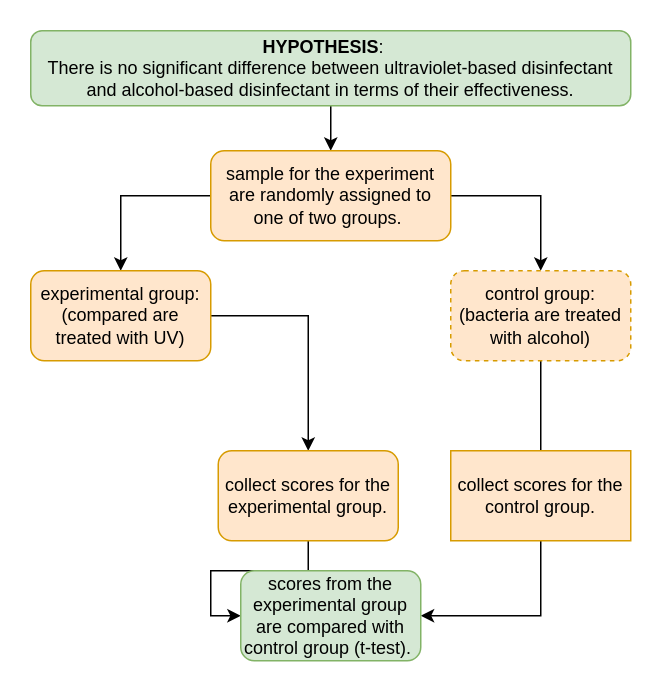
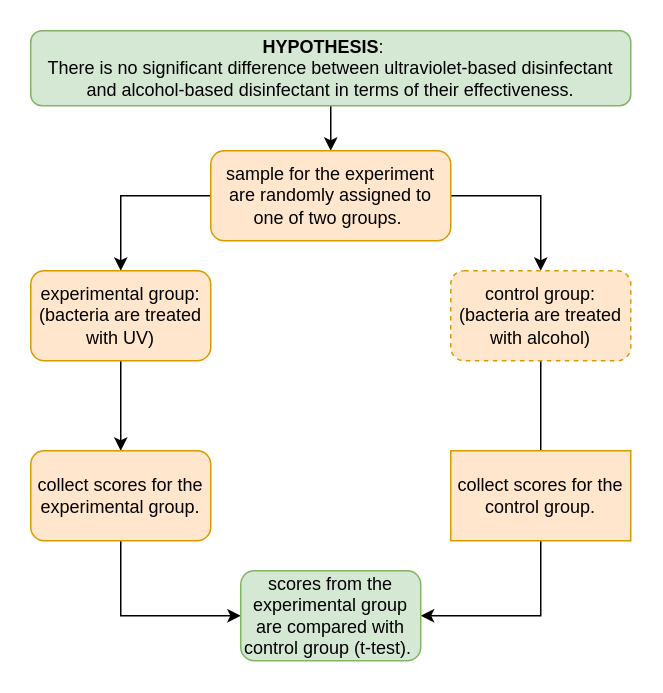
- <mxCell id="8" value="experimental group:&lt;br&gt;(compared are treated with UV)" style="rounded=1;whiteSpace=wrap;html=1;fillColor=#ffe6cc;strokeColor=#d79b00;" vertex="1" parent="1"><mxGeometry x="20" y="180" width="120" height="60" as="geometry" /></mxCell>
+ <mxCell id="8" value="experimental group:&lt;br&gt;(bacteria are treated with UV)" style="rounded=1;whiteSpace=wrap;html=1;fillColor=#ffe6cc;strokeColor=#d79b00;" vertex="1" parent="1"><mxGeometry x="20" y="180" width="120" height="60" as="geometry" /></mxCell>
- <mxCell id="12" value="collect scores for the experimental group." style="rounded=1;whiteSpace=wrap;html=1;fillColor=#ffe6cc;strokeColor=#d79b00;" vertex="1" parent="1"><mxGeometry x="145" y="300" width="120" height="60" as="geometry" /></mxCell>
+ <mxCell id="12" value="collect scores for the experimental group." style="rounded=1;whiteSpace=wrap;html=1;fillColor=#ffe6cc;strokeColor=#d79b00;" vertex="1" parent="1"><mxGeometry x="20" y="300" width="120" height="60" as="geometry" /></mxCell>
